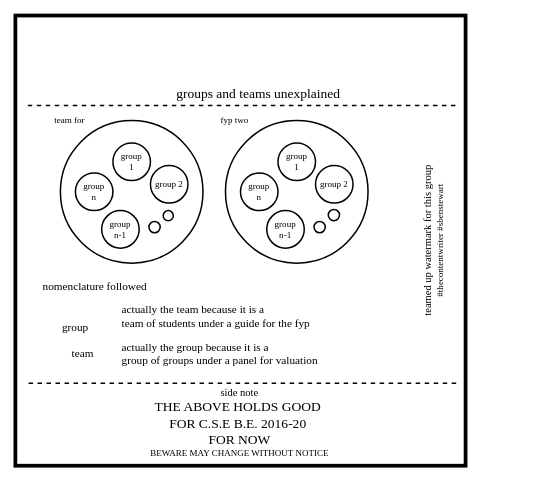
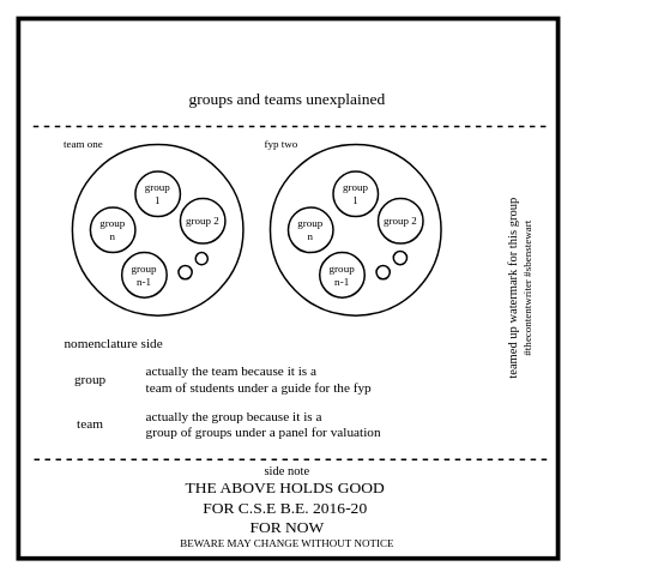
- <mxCell id="4" value="&lt;font face=&quot;xkcd&quot;&gt;&lt;span style=&quot;font-size: 18px&quot;&gt;groups and teams unexplained&lt;/span&gt;&lt;br&gt;&lt;/font&gt;" style="text;html=1;strokeColor=none;fillColor=none;align=center;verticalAlign=middle;whiteSpace=wrap;rounded=0;" parent="1" vertex="1"><mxGeometry x="104" y="115" width="480" height="20" as="geometry" /></mxCell>
+ <mxCell id="4" value="&lt;font face=&quot;xkcd&quot;&gt;&lt;span style=&quot;font-size: 18px&quot;&gt;groups and teams unexplained&lt;/span&gt;&lt;br&gt;&lt;/font&gt;" style="text;html=1;strokeColor=none;fillColor=none;align=center;verticalAlign=middle;whiteSpace=wrap;rounded=0;" parent="1" vertex="1"><mxGeometry x="79" y="100" width="480" height="20" as="geometry" /></mxCell>
- <mxCell id="16" value="team for" style="text;html=1;strokeColor=none;fillColor=none;align=center;verticalAlign=middle;whiteSpace=wrap;rounded=0;fontFamily=xkcd;" vertex="1" parent="1"><mxGeometry x="50" y="150" width="85" height="20" as="geometry" /></mxCell>
+ <mxCell id="16" value="team one" style="text;html=1;strokeColor=none;fillColor=none;align=center;verticalAlign=middle;whiteSpace=wrap;rounded=0;fontFamily=xkcd;" vertex="1" parent="1"><mxGeometry x="50" y="150" width="85" height="20" as="geometry" /></mxCell>
- <mxCell id="25" value="nomenclature followed" style="text;html=1;strokeColor=none;fillColor=none;align=center;verticalAlign=middle;whiteSpace=wrap;rounded=0;fontFamily=xkcd;fontSize=15;" vertex="1" parent="1"><mxGeometry x="25" y="370" width="202" height="20" as="geometry" /></mxCell>
+ <mxCell id="25" value="nomenclature side" style="text;html=1;strokeColor=none;fillColor=none;align=center;verticalAlign=middle;whiteSpace=wrap;rounded=0;fontFamily=xkcd;fontSize=15;" vertex="1" parent="1"><mxGeometry x="25" y="370" width="202" height="20" as="geometry" /></mxCell>
- <mxCell id="26" value="group" style="text;html=1;strokeColor=none;fillColor=none;align=center;verticalAlign=middle;whiteSpace=wrap;rounded=0;fontFamily=xkcd;fontSize=15;" vertex="1" parent="1"><mxGeometry x="68" y="425" width="64" height="20" as="geometry" /></mxCell>
+ <mxCell id="26" value="group" style="text;html=1;strokeColor=none;fillColor=none;align=center;verticalAlign=middle;whiteSpace=wrap;rounded=0;fontFamily=xkcd;fontSize=15;" vertex="1" parent="1"><mxGeometry x="68" y="410" width="64" height="20" as="geometry" /></mxCell>
- <mxCell id="28" value="team" style="text;html=1;strokeColor=none;fillColor=none;align=center;verticalAlign=middle;whiteSpace=wrap;rounded=0;fontFamily=xkcd;fontSize=15;" vertex="1" parent="1"><mxGeometry x="78" y="460" width="64" height="20" as="geometry" /></mxCell>
+ <mxCell id="28" value="team" style="text;html=1;strokeColor=none;fillColor=none;align=center;verticalAlign=middle;whiteSpace=wrap;rounded=0;fontFamily=xkcd;fontSize=15;" vertex="1" parent="1"><mxGeometry x="68" y="460" width="64" height="20" as="geometry" /></mxCell>
